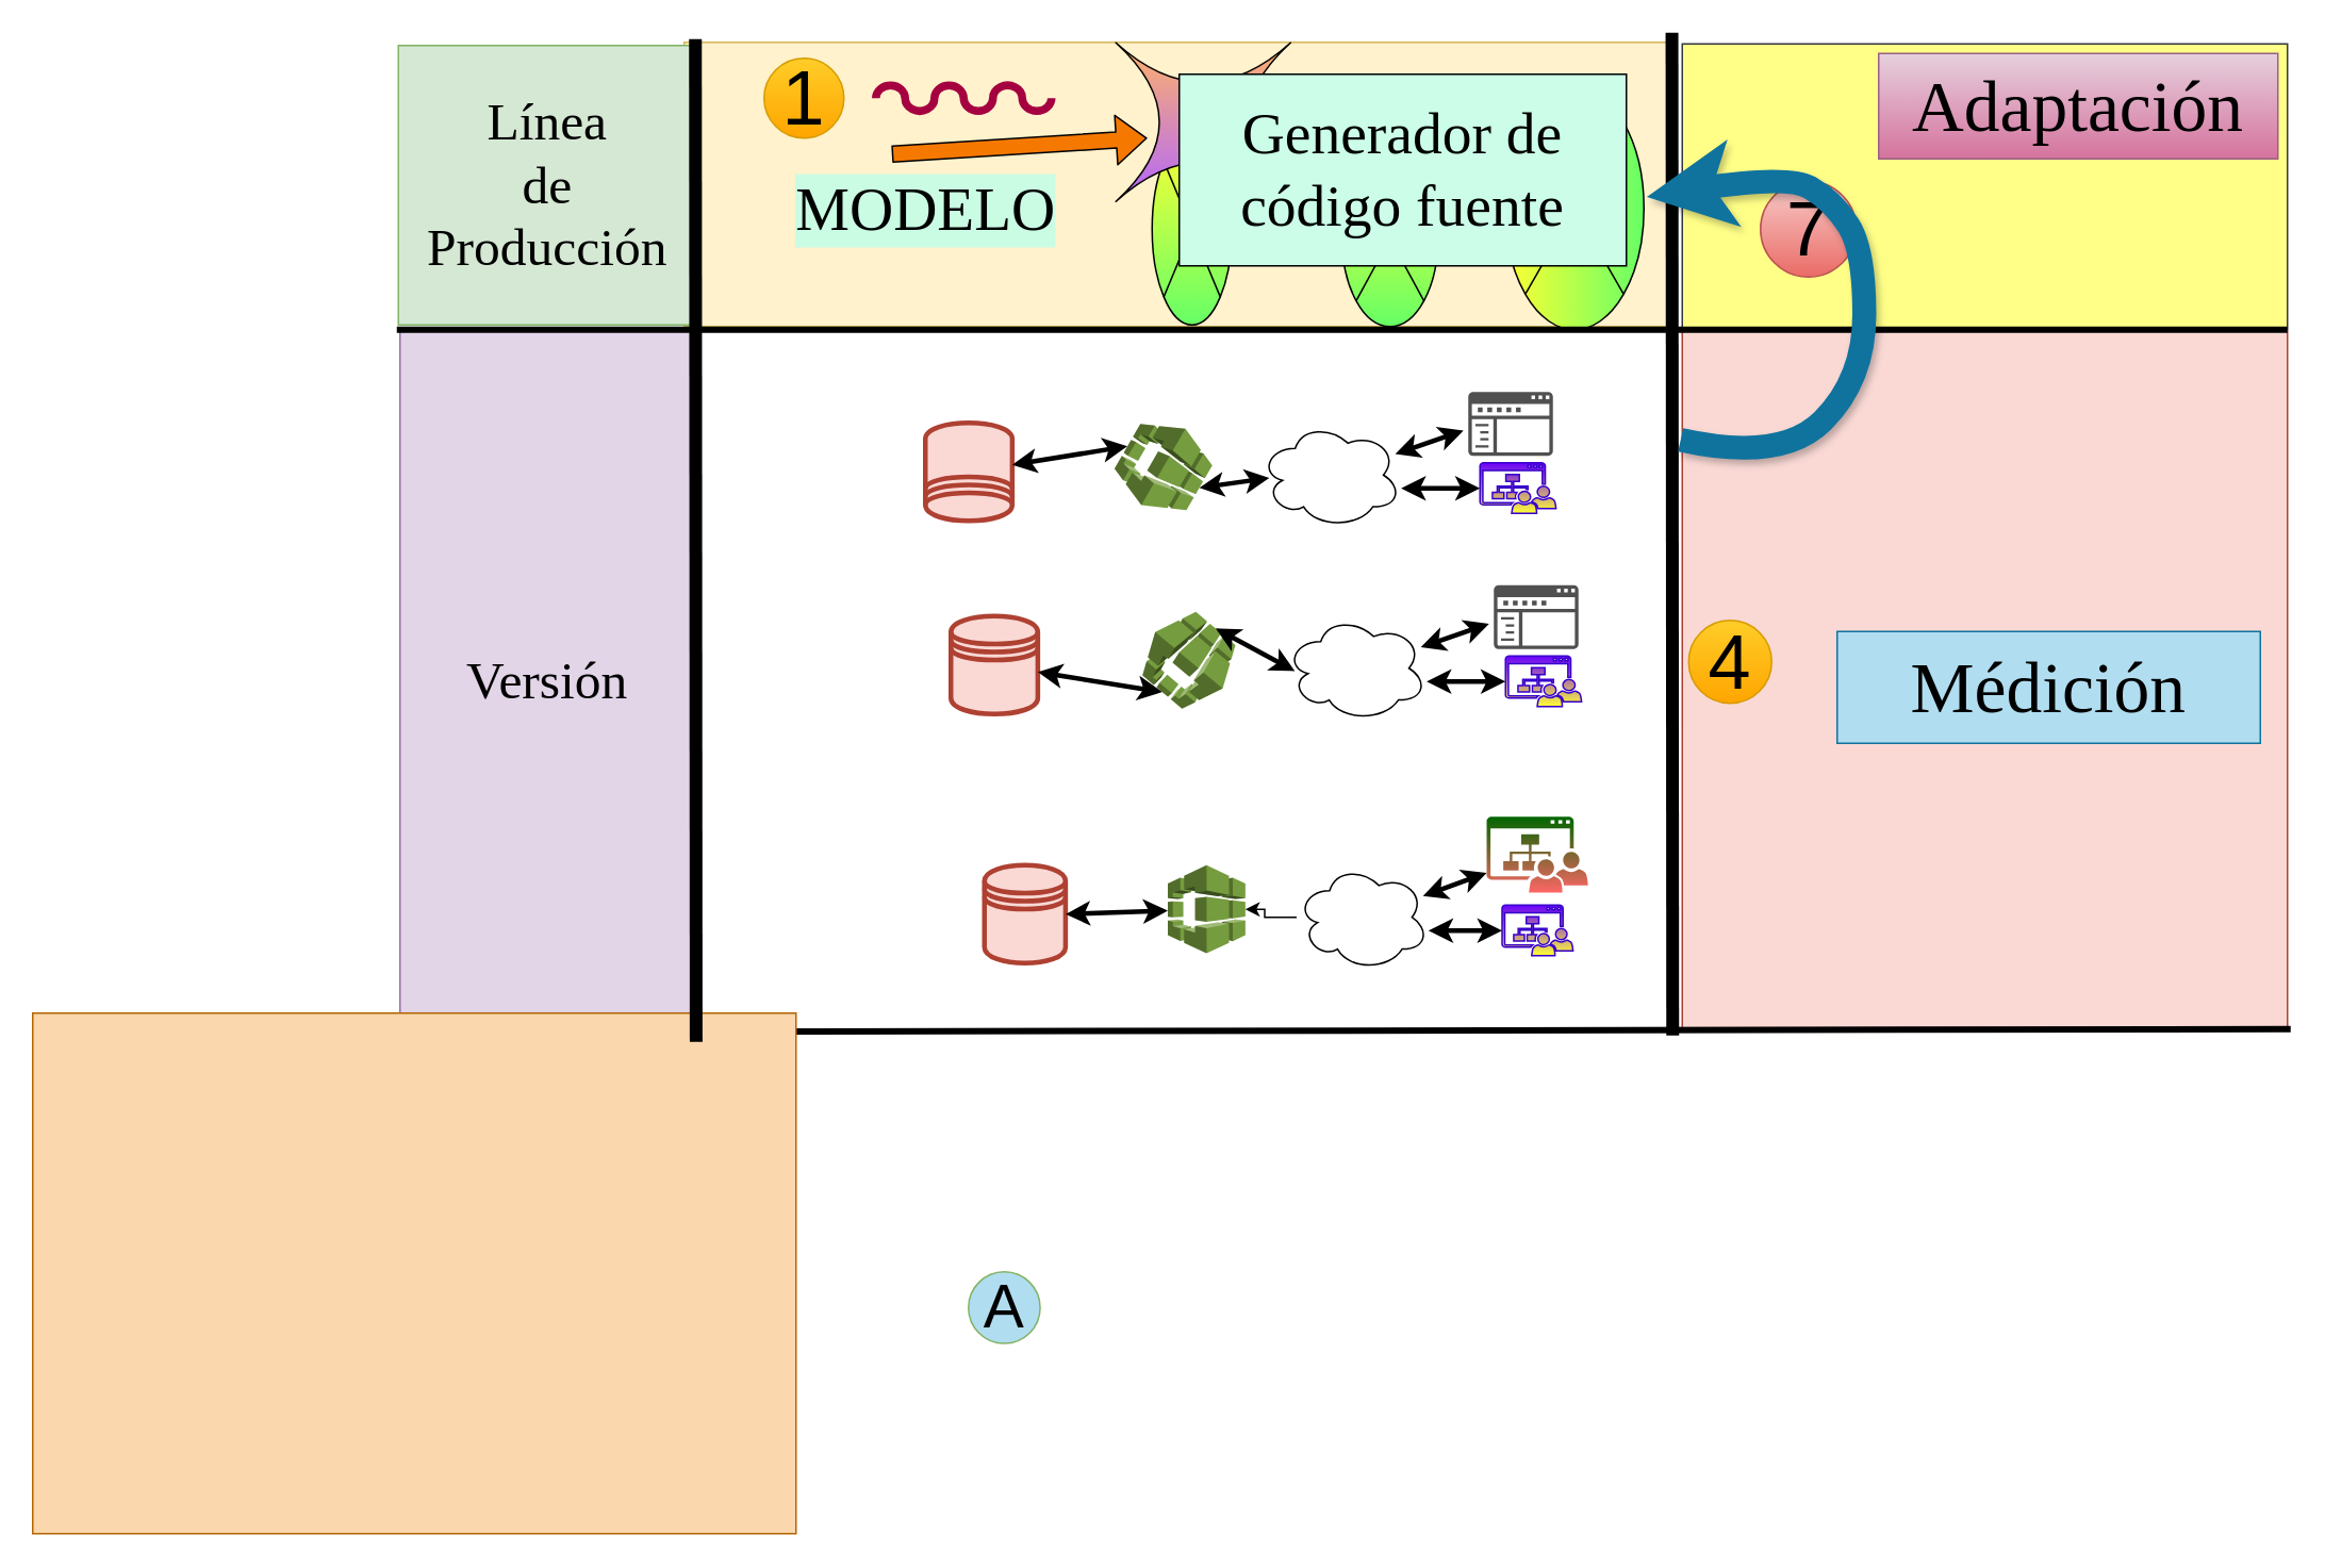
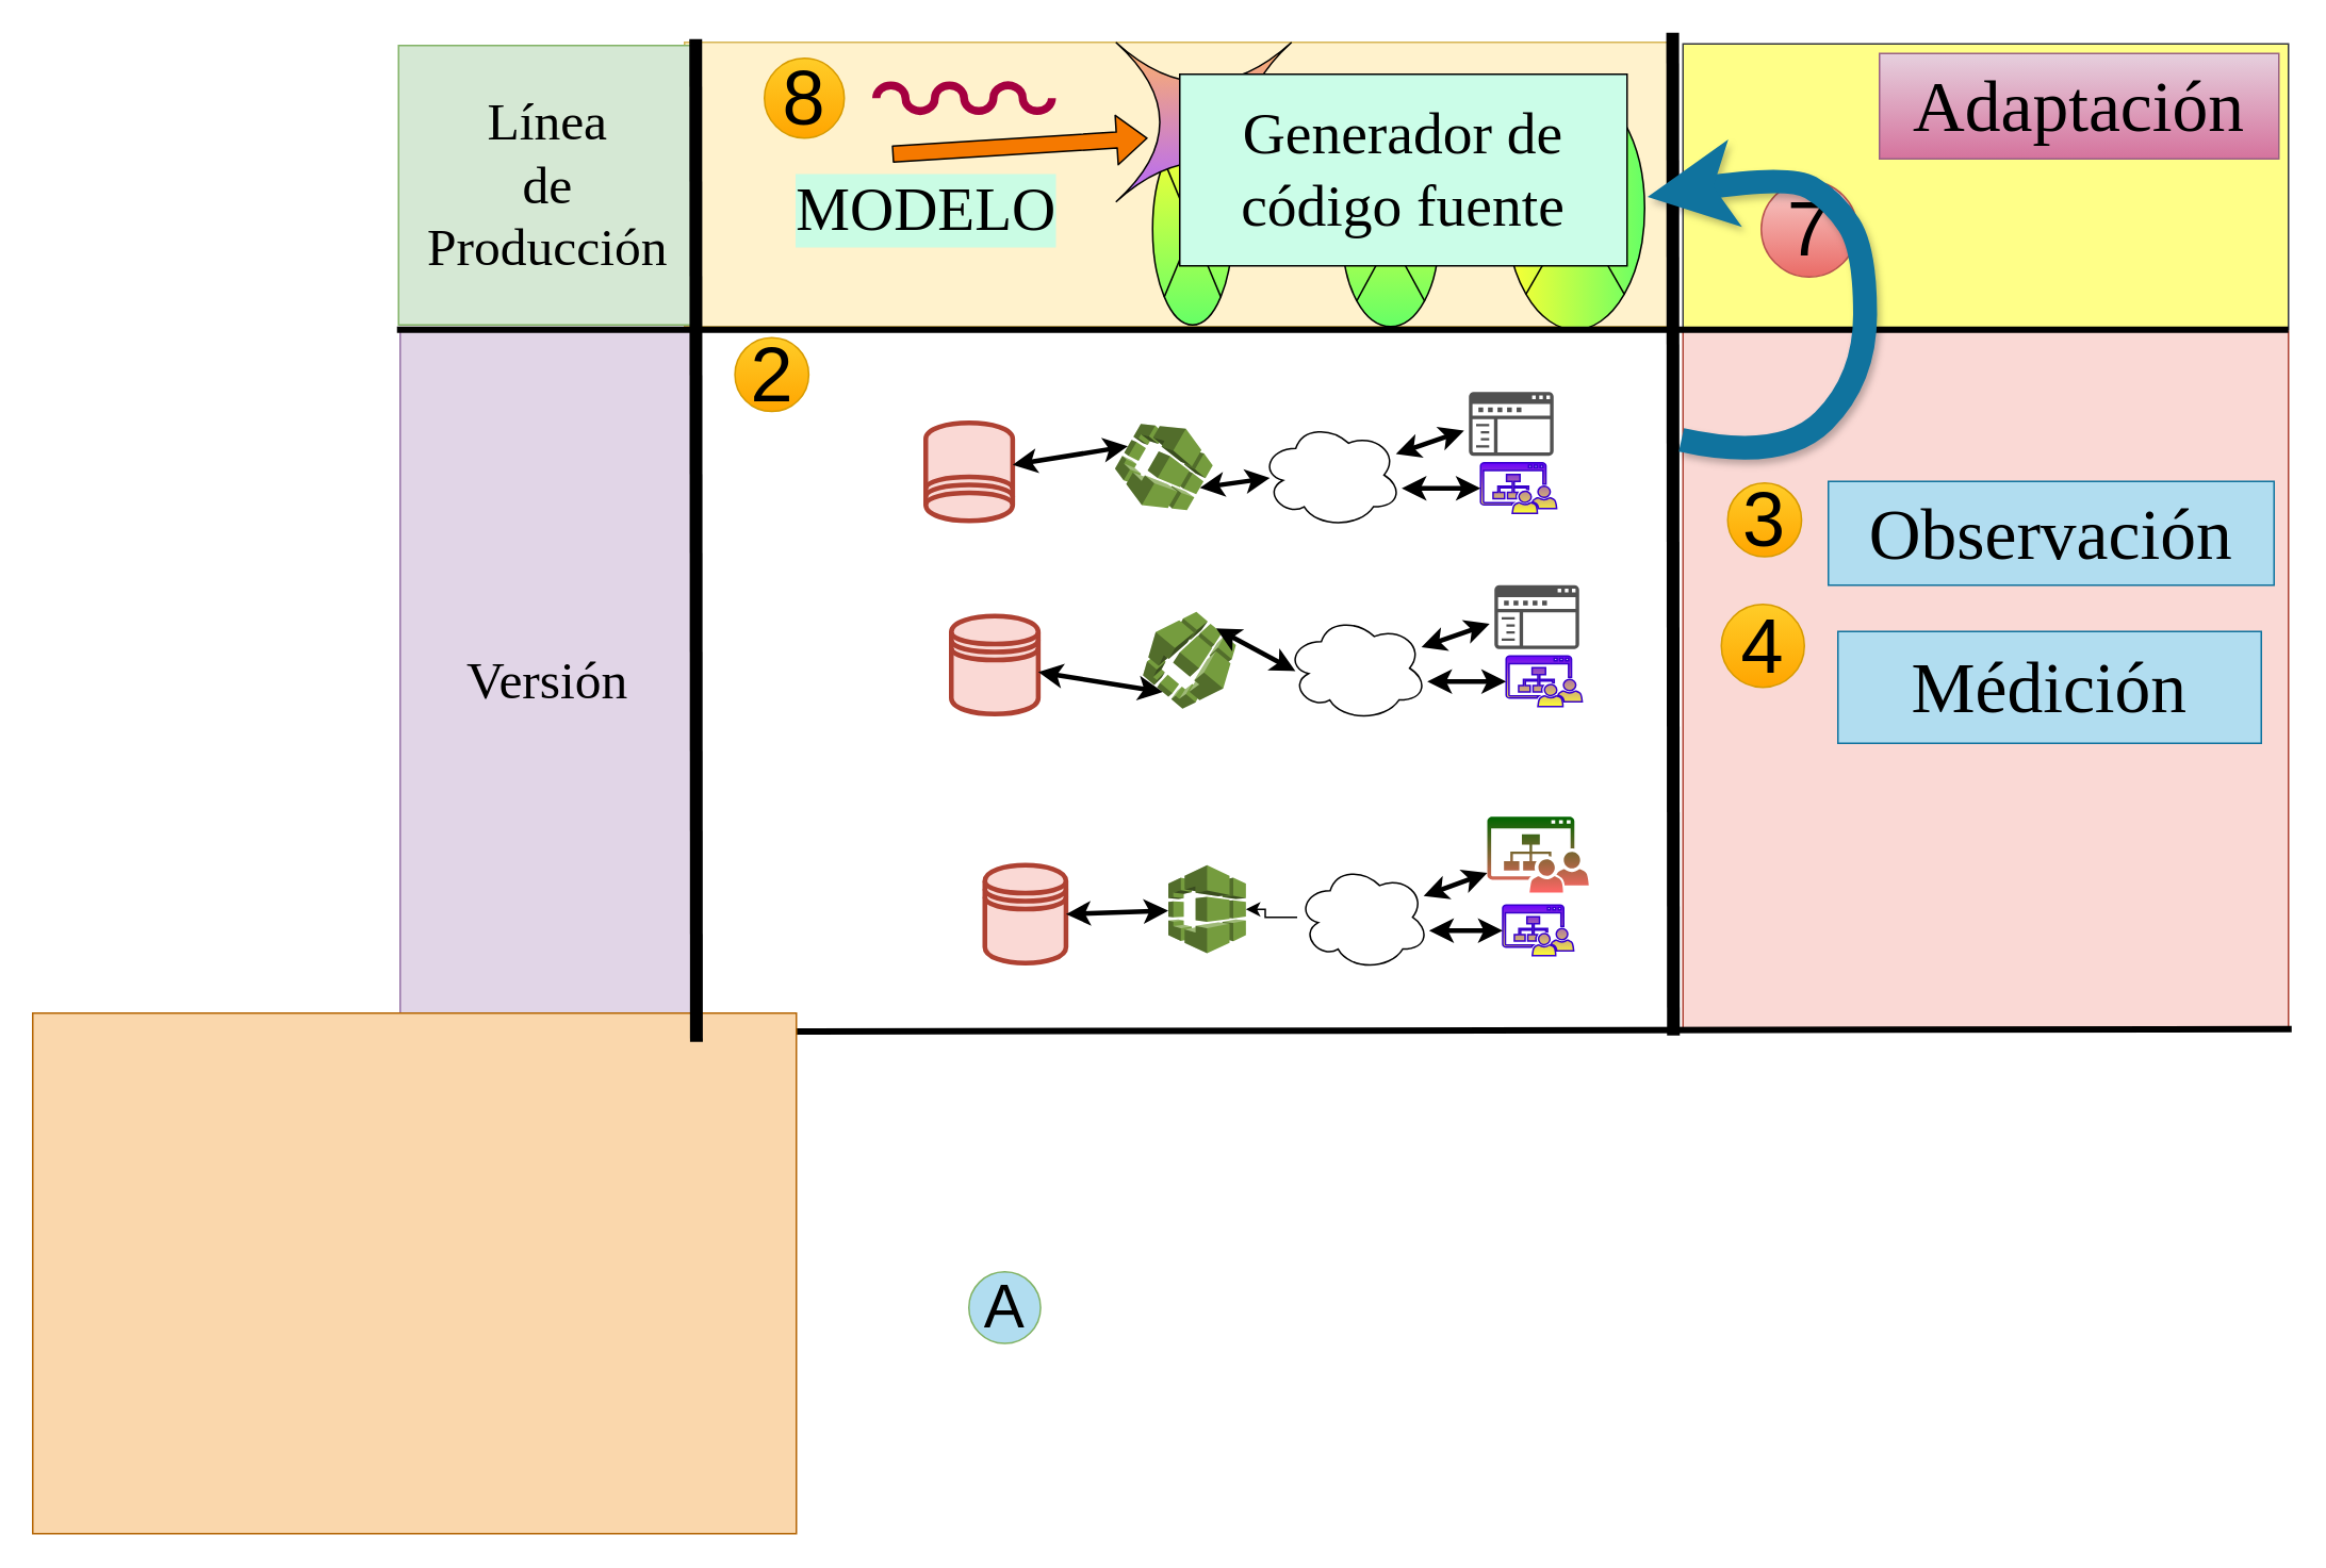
- <mxCell id="9" value="1" style="ellipse;whiteSpace=wrap;html=1;aspect=fixed;fillColor=#ffcd28;gradientColor=#ffa500;strokeColor=#d79b00;fontSize=48;" parent="1" vertex="1"><mxGeometry x="478" y="36" width="50" height="50" as="geometry" /></mxCell>
+ <mxCell id="9" value="8" style="ellipse;whiteSpace=wrap;html=1;aspect=fixed;fillColor=#ffcd28;gradientColor=#ffa500;strokeColor=#d79b00;fontSize=48;" parent="1" vertex="1"><mxGeometry x="478" y="36" width="50" height="50" as="geometry" /></mxCell>
+ <mxCell id="24" value="2" style="ellipse;whiteSpace=wrap;html=1;aspect=fixed;fillColor=#ffcd28;gradientColor=#ffa500;strokeColor=#d79b00;fontSize=48;" parent="1" vertex="1"><mxGeometry x="459.547" y="211" width="46.221" height="46.221" as="geometry" /></mxCell>
+ <mxCell id="26" value="3" style="ellipse;whiteSpace=wrap;html=1;aspect=fixed;fillColor=#ffcd28;gradientColor=#ffa500;strokeColor=#d79b00;fontSize=48;" parent="1" vertex="1"><mxGeometry x="1080.999" y="302" width="46.221" height="46.221" as="geometry" /></mxCell>
+ <mxCell id="4" value="&lt;div style=&quot;font-size: 45px;&quot;&gt;Observación&lt;/div&gt;" style="text;html=1;strokeColor=#10739e;fillColor=#b1ddf0;align=center;verticalAlign=top;whiteSpace=wrap;rounded=0;fontSize=45;fontFamily=Comic Sans MS;" parent="1" vertex="1"><mxGeometry x="1144" y="301" width="279" height="65" as="geometry" /></mxCell>
- <mxCell id="28" value="4" style="ellipse;whiteSpace=wrap;html=1;aspect=fixed;fillColor=#ffcd28;gradientColor=#ffa500;strokeColor=#d79b00;fontSize=48;" parent="1" vertex="1"><mxGeometry x="1057" y="388" width="52" height="52" as="geometry" /></mxCell>
+ <mxCell id="28" value="4" style="ellipse;whiteSpace=wrap;html=1;aspect=fixed;fillColor=#ffcd28;gradientColor=#ffa500;strokeColor=#d79b00;fontSize=48;" parent="1" vertex="1"><mxGeometry x="1077" y="378" width="52" height="52" as="geometry" /></mxCell>
